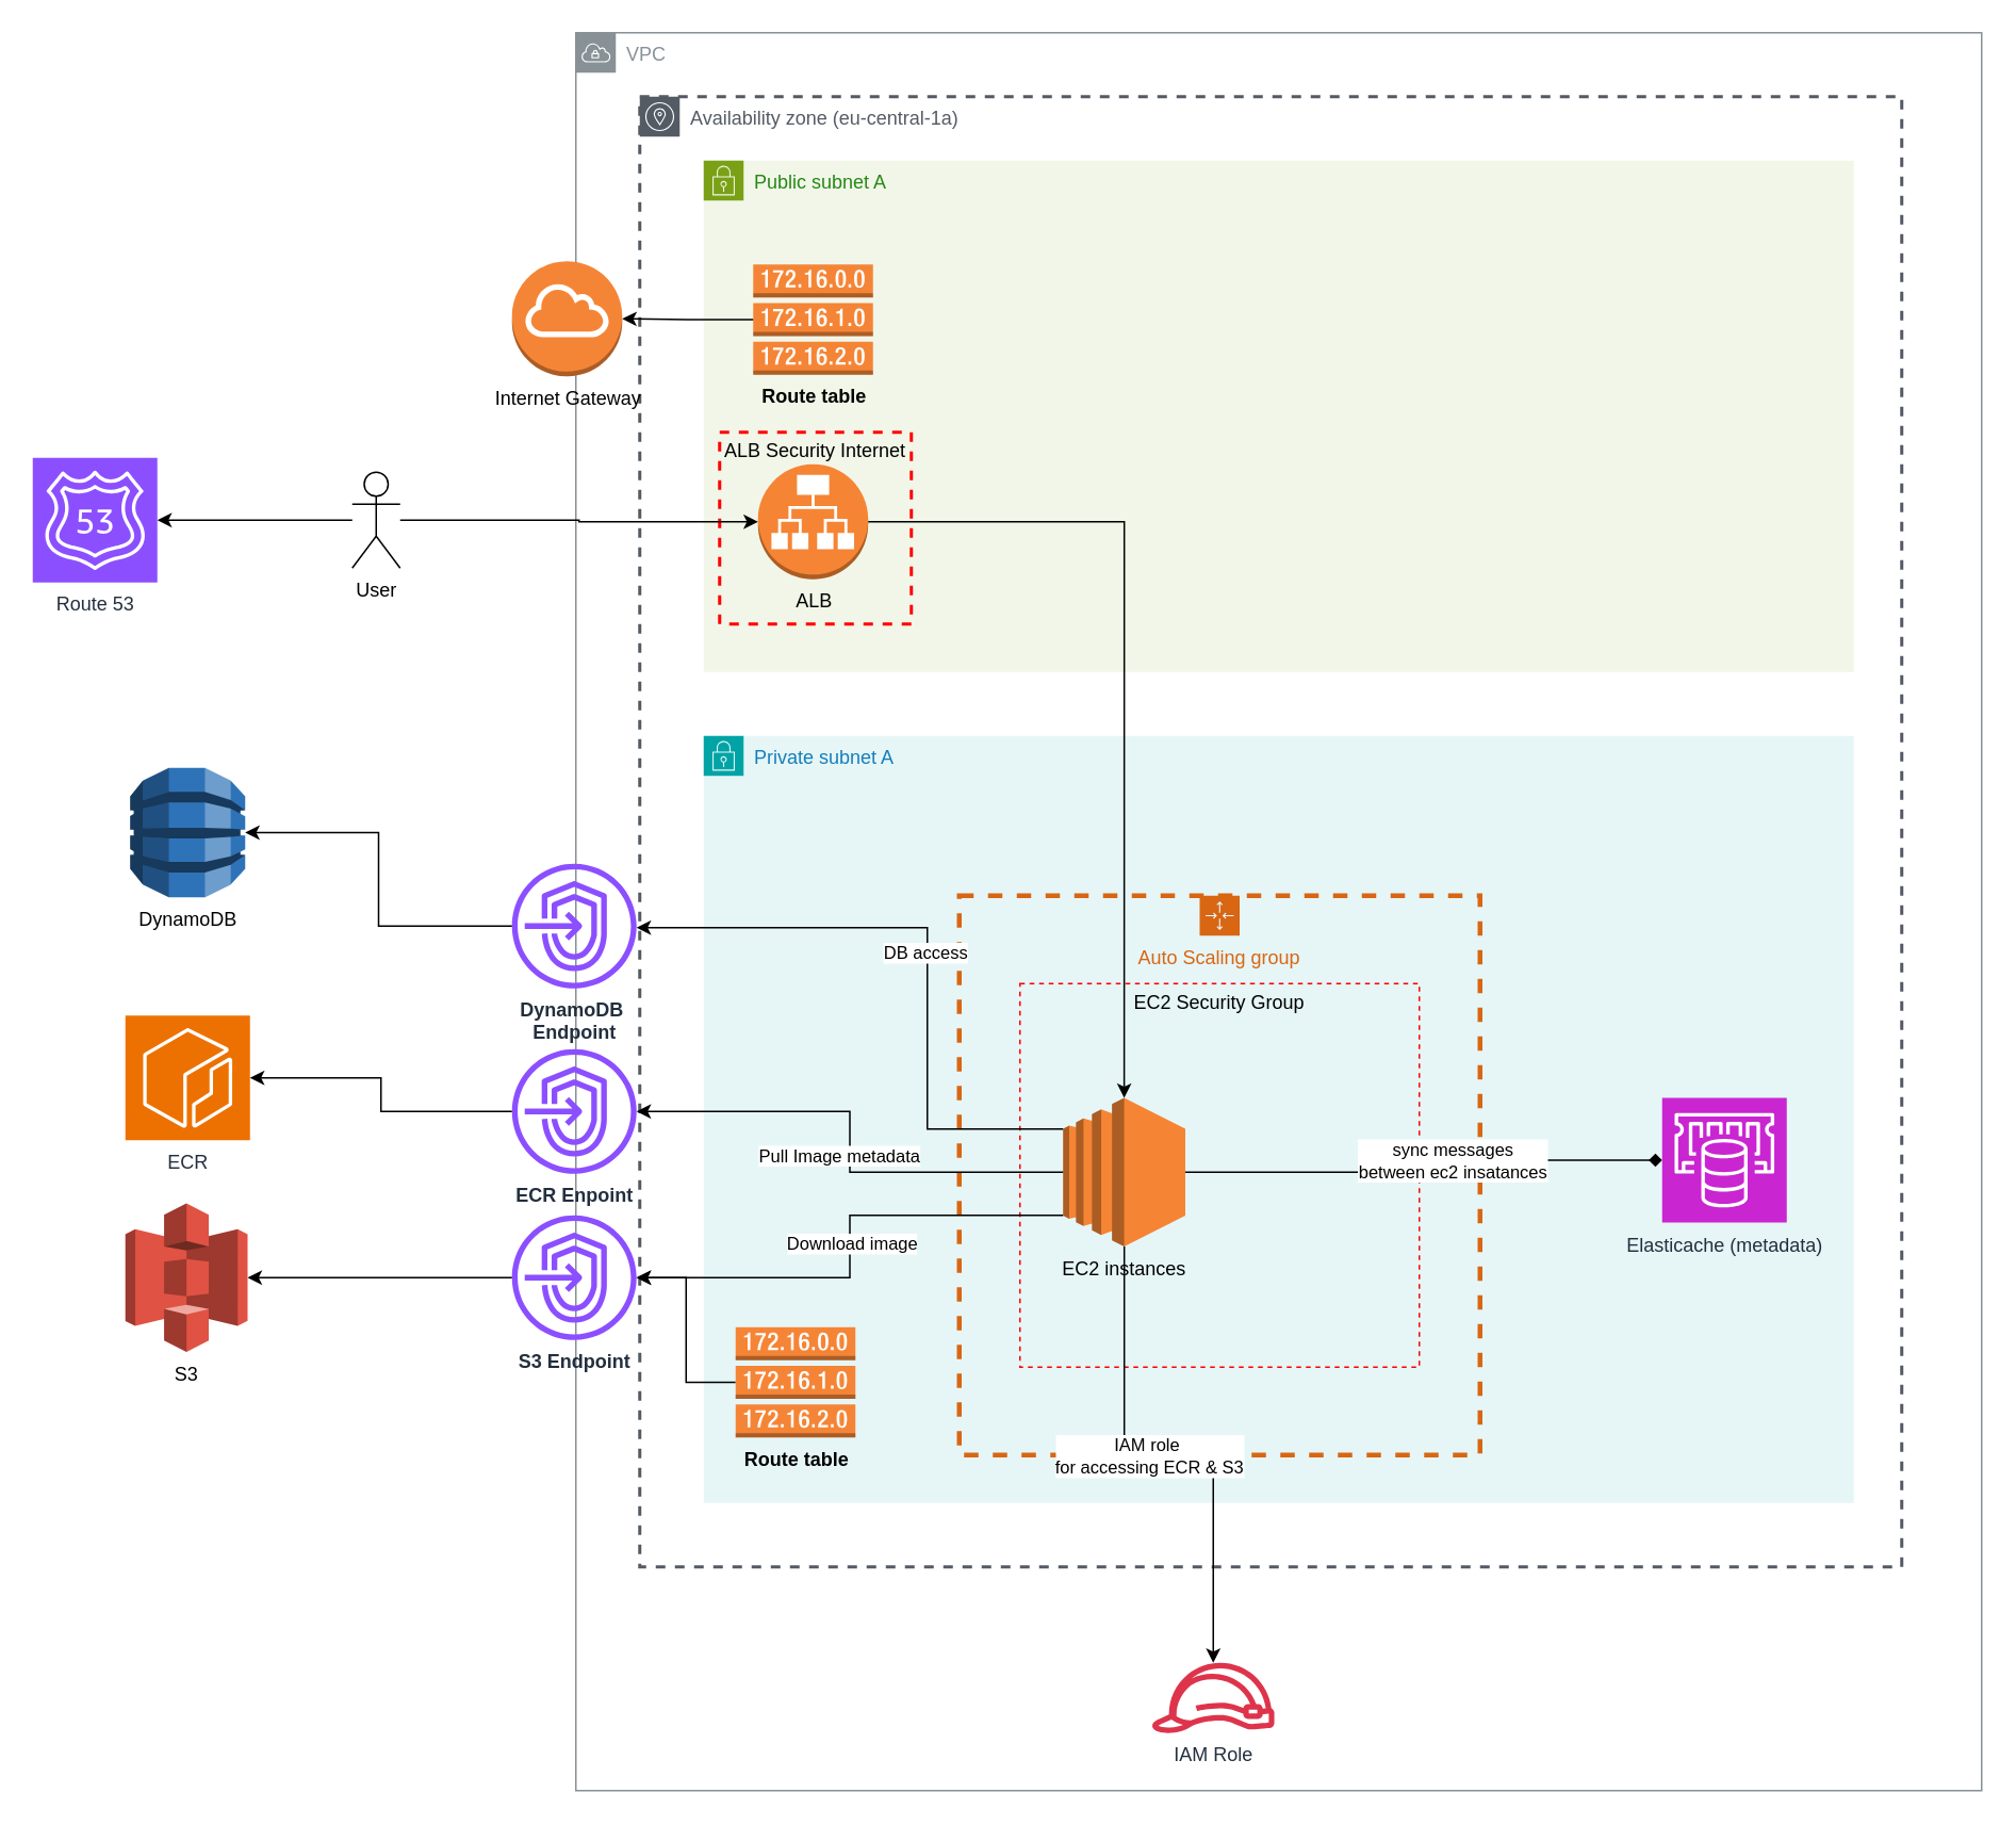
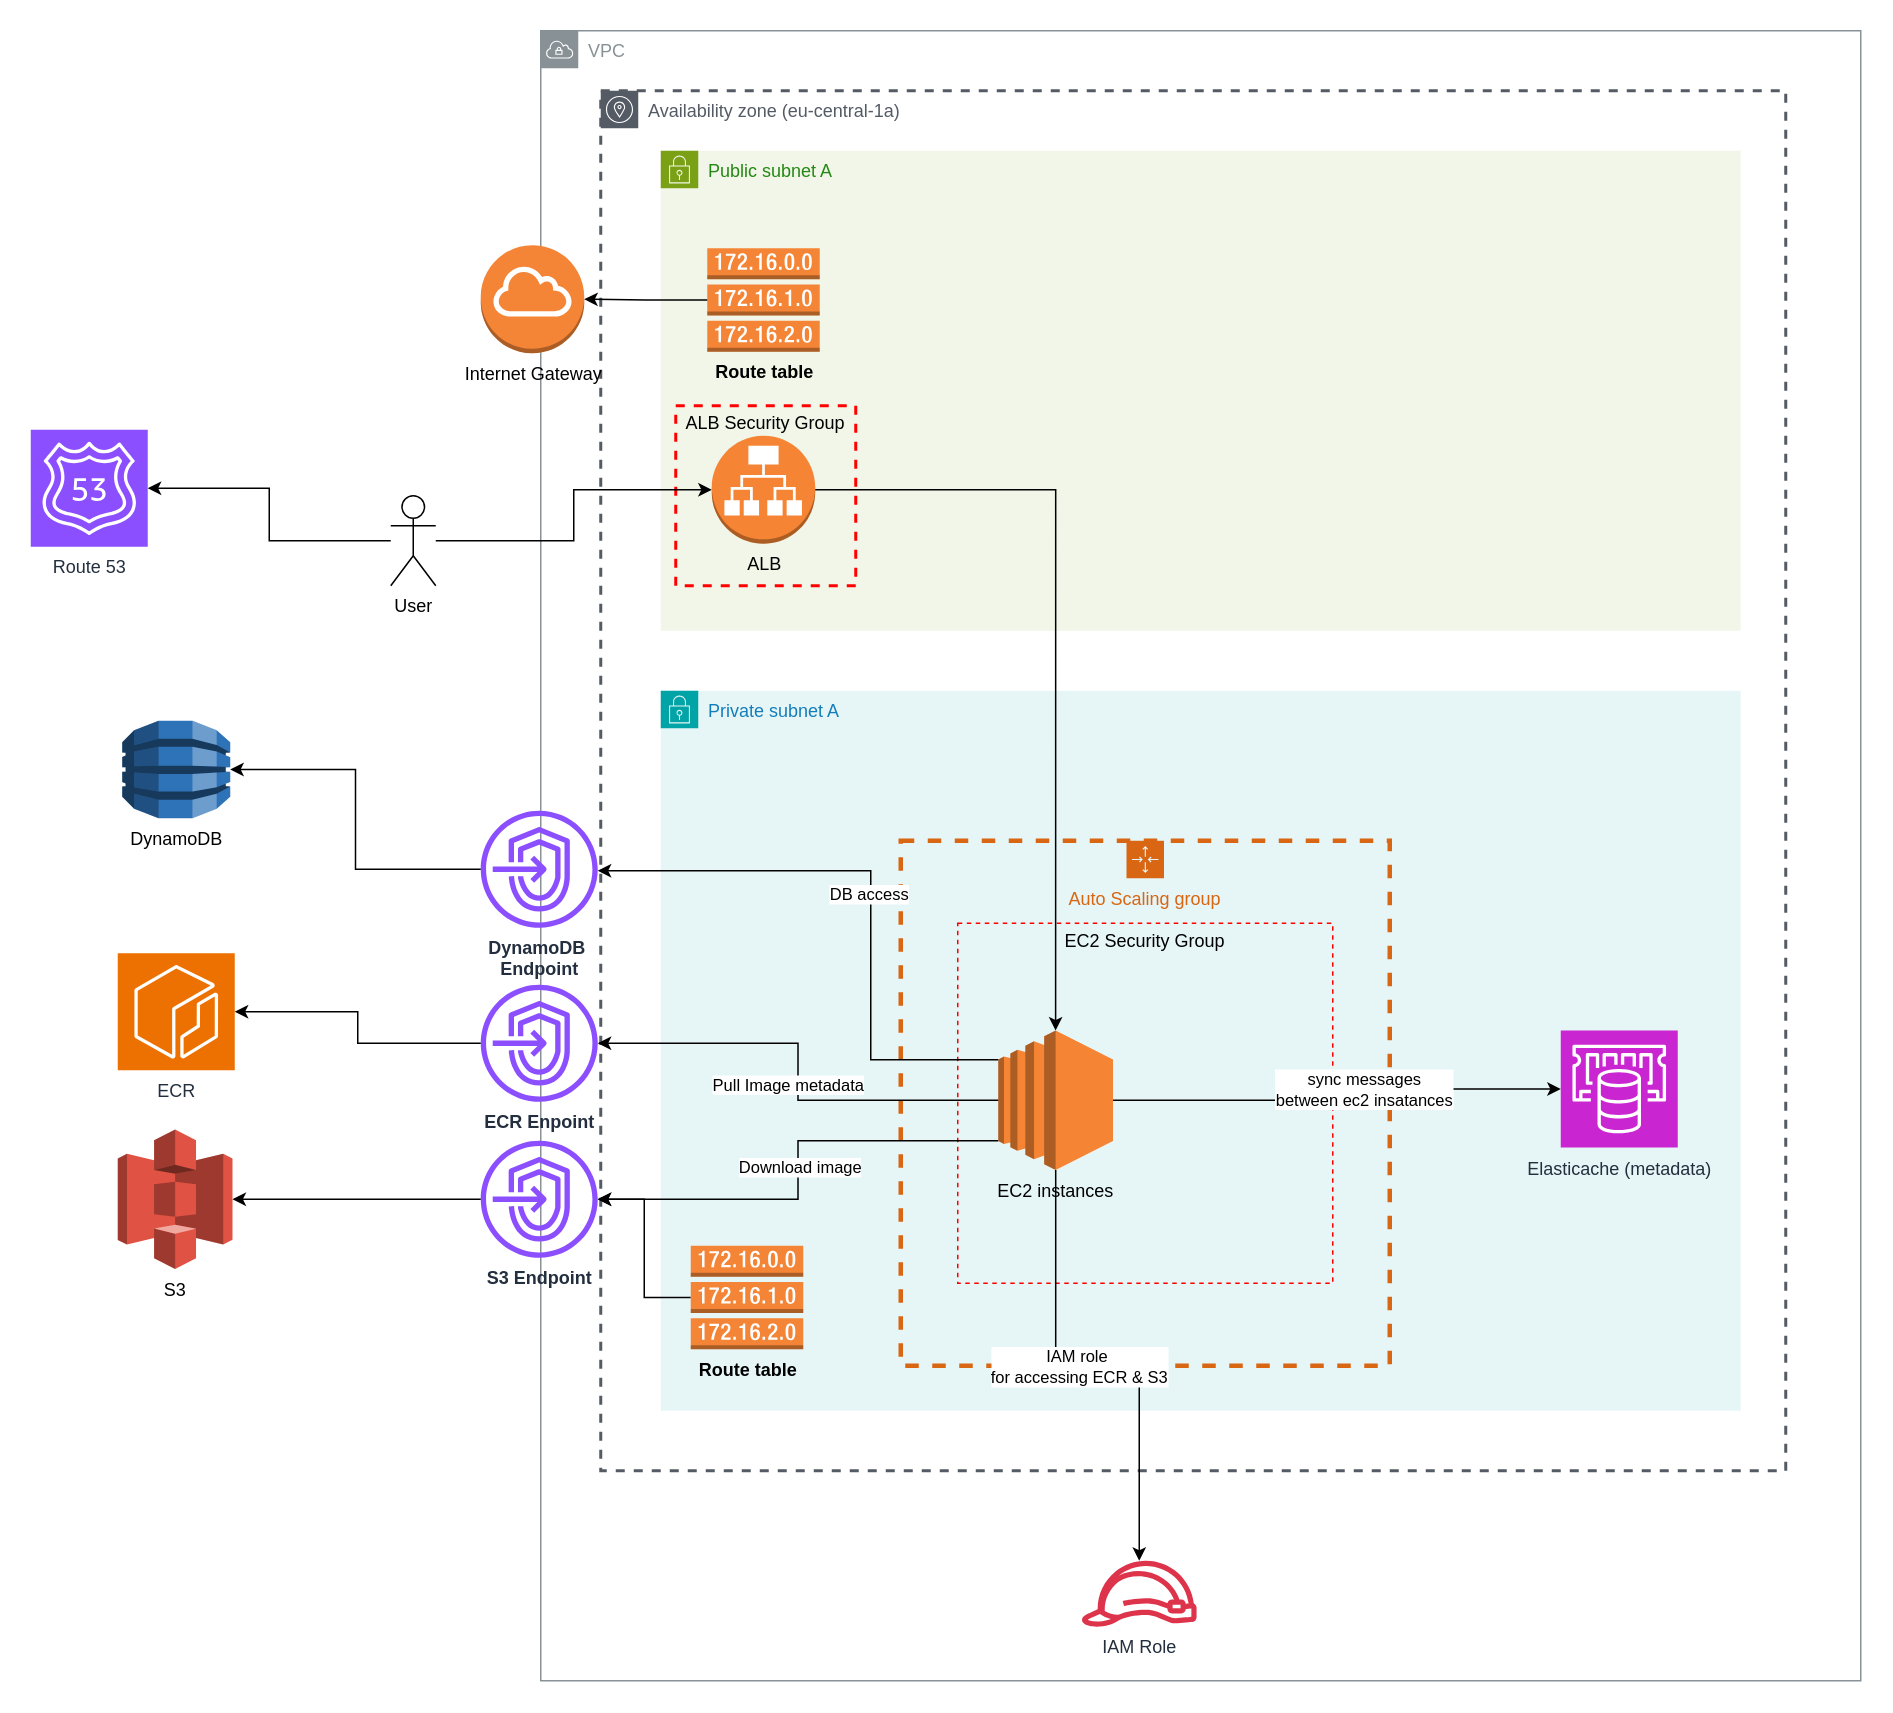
- <mxCell id="10" value="ALB Security Internet" style="fontStyle=0;verticalAlign=top;align=center;spacingTop=-2;fillColor=none;rounded=0;whiteSpace=wrap;html=1;strokeColor=#FF0000;strokeWidth=2;dashed=1;container=1;collapsible=0;expand=0;recursiveResize=0;" vertex="1" parent="7"><mxGeometry x="10" y="170" width="120" height="120" as="geometry" /></mxCell>
+ <mxCell id="10" value="ALB Security Group" style="fontStyle=0;verticalAlign=top;align=center;spacingTop=-2;fillColor=none;rounded=0;whiteSpace=wrap;html=1;strokeColor=#FF0000;strokeWidth=2;dashed=1;container=1;collapsible=0;expand=0;recursiveResize=0;" vertex="1" parent="7"><mxGeometry x="10" y="170" width="120" height="120" as="geometry" /></mxCell>
- <mxCell id="3" value="User" style="shape=umlActor;verticalLabelPosition=bottom;verticalAlign=top;html=1;outlineConnect=0;" vertex="1" parent="1"><mxGeometry x="220" y="295" width="30" height="60" as="geometry" /></mxCell>
+ <mxCell id="3" value="User" style="shape=umlActor;verticalLabelPosition=bottom;verticalAlign=top;html=1;outlineConnect=0;" vertex="1" parent="1"><mxGeometry x="260" y="330" width="30" height="60" as="geometry" /></mxCell>
- <mxCell id="37" value="DynamoDB" style="outlineConnect=0;dashed=0;verticalLabelPosition=bottom;verticalAlign=top;align=center;html=1;shape=mxgraph.aws3.dynamo_db;fillColor=#2E73B8;gradientColor=none;" vertex="1" parent="1"><mxGeometry x="81" y="480" width="72" height="81" as="geometry" /></mxCell>
+ <mxCell id="37" value="DynamoDB" style="outlineConnect=0;dashed=0;verticalLabelPosition=bottom;verticalAlign=top;align=center;html=1;shape=mxgraph.aws3.dynamo_db;fillColor=#2E73B8;gradientColor=none;" vertex="1" parent="1"><mxGeometry x="81" y="480" width="72" height="65" as="geometry" /></mxCell>
- <mxCell id="16" style="edgeStyle=orthogonalEdgeStyle;rounded=0;orthogonalLoop=1;jettySize=auto;html=1;endArrow=diamond;" edge="1" parent="11" source="15" target="12"><mxGeometry relative="1" as="geometry" /></mxCell>
+ <mxCell id="16" style="edgeStyle=orthogonalEdgeStyle;rounded=0;orthogonalLoop=1;jettySize=auto;html=1;" edge="1" parent="11" source="15" target="12"><mxGeometry relative="1" as="geometry" /></mxCell>
